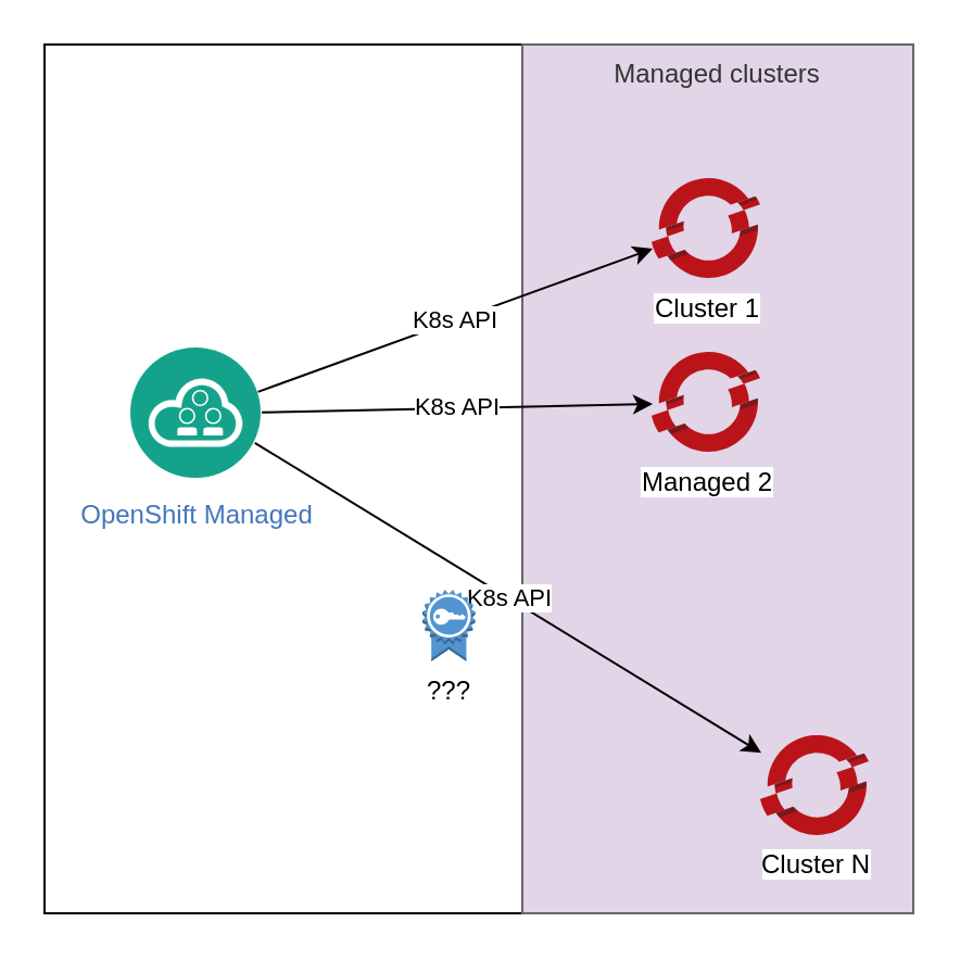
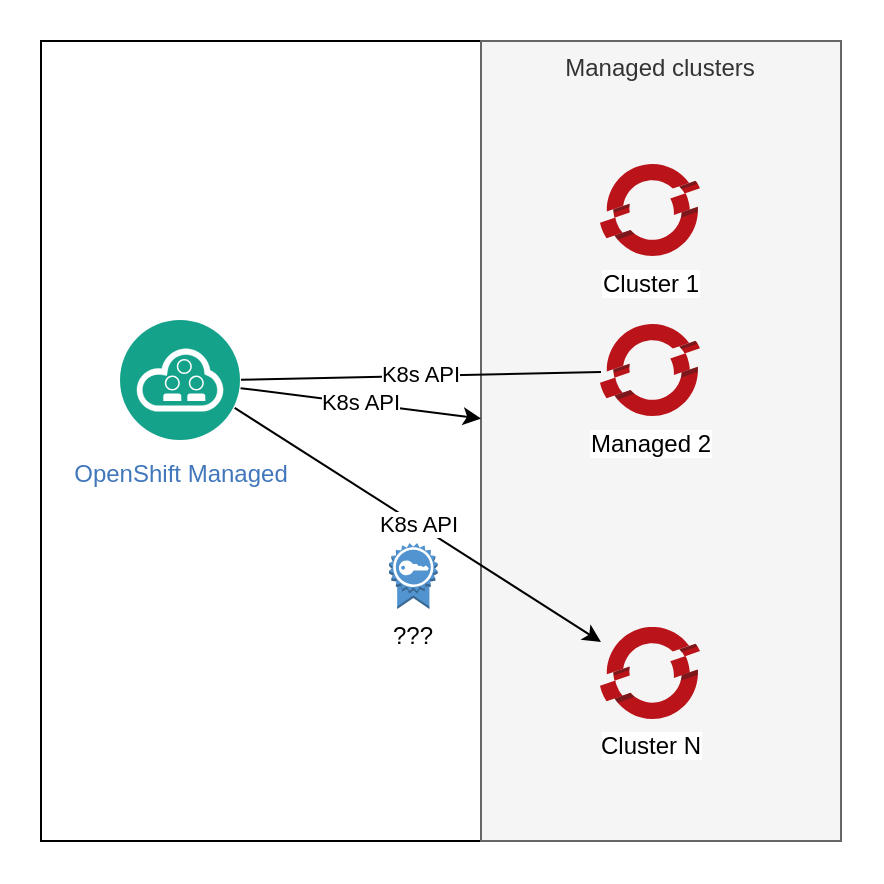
- <mxCell id="6" value="K8s API" style="edgeStyle=none;html=1;" edge="1" parent="4" source="9" target="5"><mxGeometry relative="1" as="geometry" /></mxCell>
+ <mxCell id="6" value="K8s API" style="edgeStyle=none;html=1;" edge="1" parent="4" source="9" target="3"><mxGeometry relative="1" as="geometry" /></mxCell>
- <mxCell id="7" value="K8s API" style="edgeStyle=none;html=1;" edge="1" parent="4" source="9" target="10"><mxGeometry relative="1" as="geometry" /></mxCell>
+ <mxCell id="7" value="K8s API" style="edgeStyle=none;html=1;endArrow=none;" edge="1" parent="4" source="9" target="10"><mxGeometry relative="1" as="geometry" /></mxCell>
- <mxCell id="3" value="Managed clusters" style="rounded=0;whiteSpace=wrap;html=1;fillColor=#e1d5e7;fontColor=#333333;strokeColor=#666666;horizontal=1;verticalAlign=top;" vertex="1" parent="1"><mxGeometry x="240" width="180" height="400" as="geometry" y="20" /></mxCell>
+ <mxCell id="3" value="Managed clusters" style="rounded=0;whiteSpace=wrap;html=1;fillColor=#f5f5f5;fontColor=#333333;strokeColor=#666666;horizontal=1;verticalAlign=top;" vertex="1" parent="1"><mxGeometry x="240" width="180" height="400" as="geometry" y="20" /></mxCell>
- <mxCell id="11" value="Cluster N" style="sketch=0;aspect=fixed;html=1;points=[];align=center;image;fontSize=12;image=img/lib/mscae/OpenShift.svg;" vertex="1" parent="4"><mxGeometry x="350" y="338.45" width="50" height="46" as="geometry" /></mxCell>
+ <mxCell id="11" value="Cluster N" style="sketch=0;aspect=fixed;html=1;points=[];align=center;image;fontSize=12;image=img/lib/mscae/OpenShift.svg;" vertex="1" parent="4"><mxGeometry x="300" y="313.45" width="50" height="46" as="geometry" /></mxCell>
